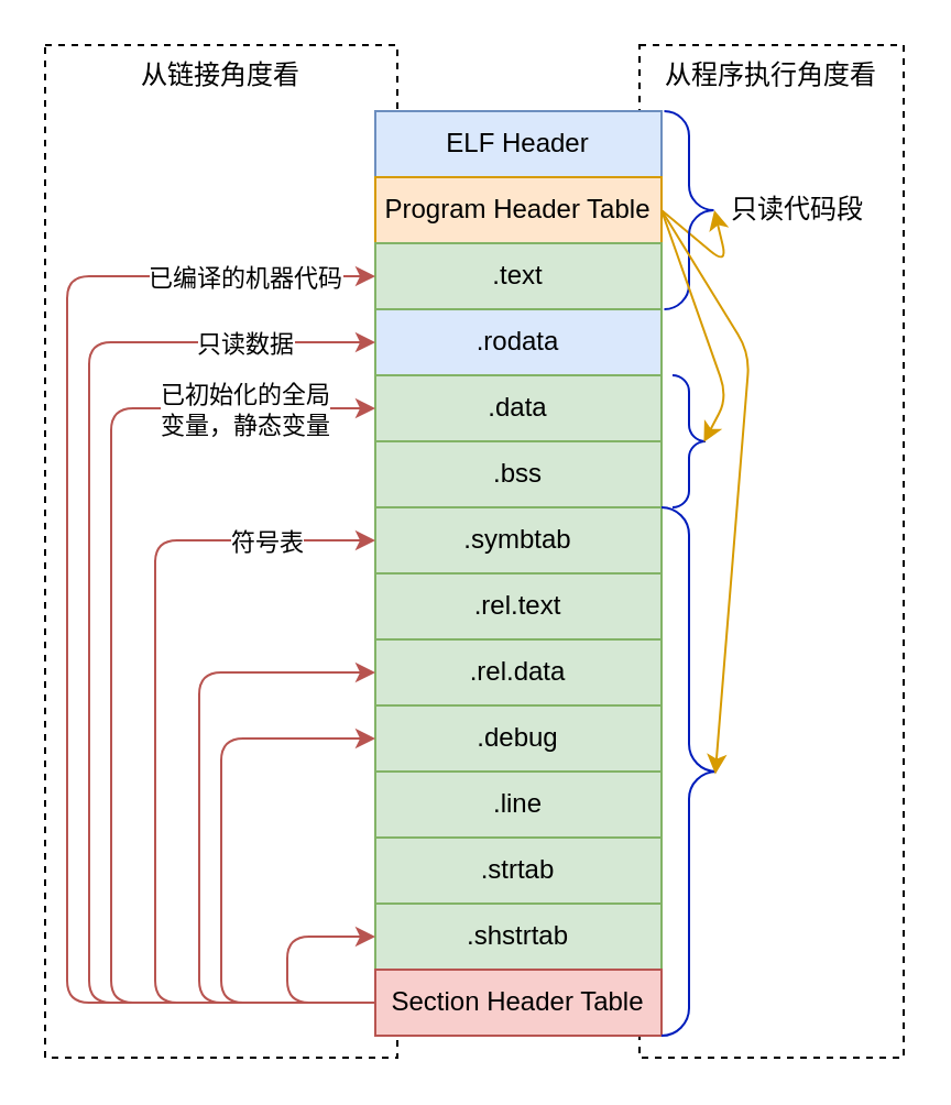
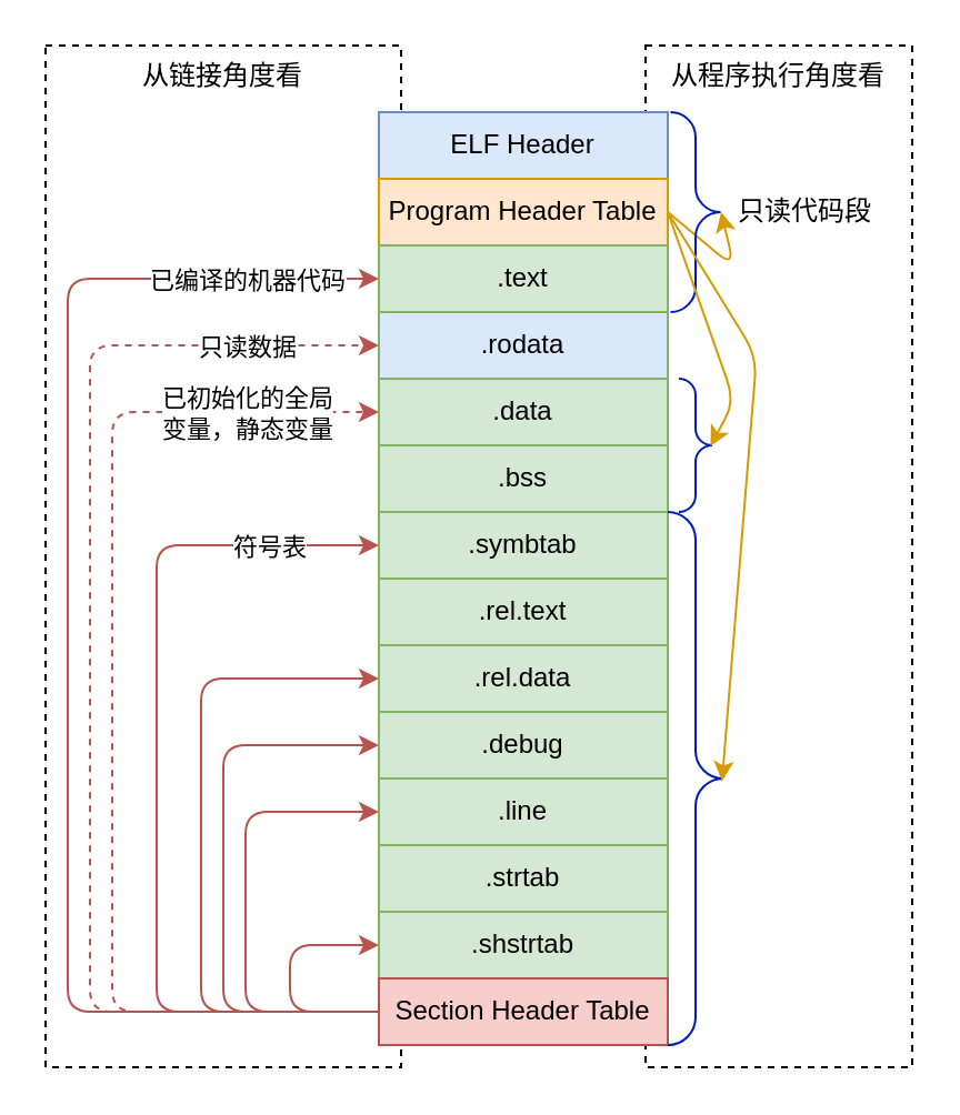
- <mxCell id="20" style="edgeStyle=orthogonalEdgeStyle;rounded=1;orthogonalLoop=1;jettySize=auto;html=1;exitX=0;exitY=0.5;exitDx=0;exitDy=0;entryX=0;entryY=0.5;entryDx=0;entryDy=0;fillColor=#f8cecc;strokeColor=#b85450;" parent="1" source="28" target="8" edge="1"><mxGeometry relative="1" as="geometry"><Array as="points"><mxPoint x="40" y="455" /><mxPoint x="40" y="155" /></Array></mxGeometry></mxCell>
+ <mxCell id="20" style="edgeStyle=orthogonalEdgeStyle;rounded=1;orthogonalLoop=1;jettySize=auto;html=1;exitX=0;exitY=0.5;exitDx=0;exitDy=0;entryX=0;entryY=0.5;entryDx=0;entryDy=0;fillColor=#f8cecc;strokeColor=#b85450;dashed=1;" parent="1" source="28" target="8" edge="1"><mxGeometry relative="1" as="geometry"><Array as="points"><mxPoint x="40" y="455" /><mxPoint x="40" y="155" /></Array></mxGeometry></mxCell>
- <mxCell id="22" style="edgeStyle=orthogonalEdgeStyle;rounded=1;orthogonalLoop=1;jettySize=auto;html=1;exitX=0;exitY=0.5;exitDx=0;exitDy=0;entryX=0;entryY=0.5;entryDx=0;entryDy=0;fillColor=#f8cecc;strokeColor=#b85450;" parent="1" source="28" target="9" edge="1"><mxGeometry relative="1" as="geometry"><Array as="points"><mxPoint x="50" y="455" /><mxPoint x="50" y="185" /></Array></mxGeometry></mxCell>
+ <mxCell id="22" style="edgeStyle=orthogonalEdgeStyle;rounded=1;orthogonalLoop=1;jettySize=auto;html=1;exitX=0;exitY=0.5;exitDx=0;exitDy=0;entryX=0;entryY=0.5;entryDx=0;entryDy=0;fillColor=#f8cecc;strokeColor=#b85450;dashed=1;" parent="1" source="28" target="9" edge="1"><mxGeometry relative="1" as="geometry"><Array as="points"><mxPoint x="50" y="455" /><mxPoint x="50" y="185" /></Array></mxGeometry></mxCell>
+ <mxCell id="26" style="edgeStyle=orthogonalEdgeStyle;rounded=1;orthogonalLoop=1;jettySize=auto;html=1;exitX=0;exitY=0.5;exitDx=0;exitDy=0;entryX=0;entryY=0.5;entryDx=0;entryDy=0;fillColor=#f8cecc;strokeColor=#b85450;" parent="1" source="28" target="15" edge="1"><mxGeometry relative="1" as="geometry"><Array as="points"><mxPoint x="110" y="455" /><mxPoint x="110" y="365" /></Array></mxGeometry></mxCell>
